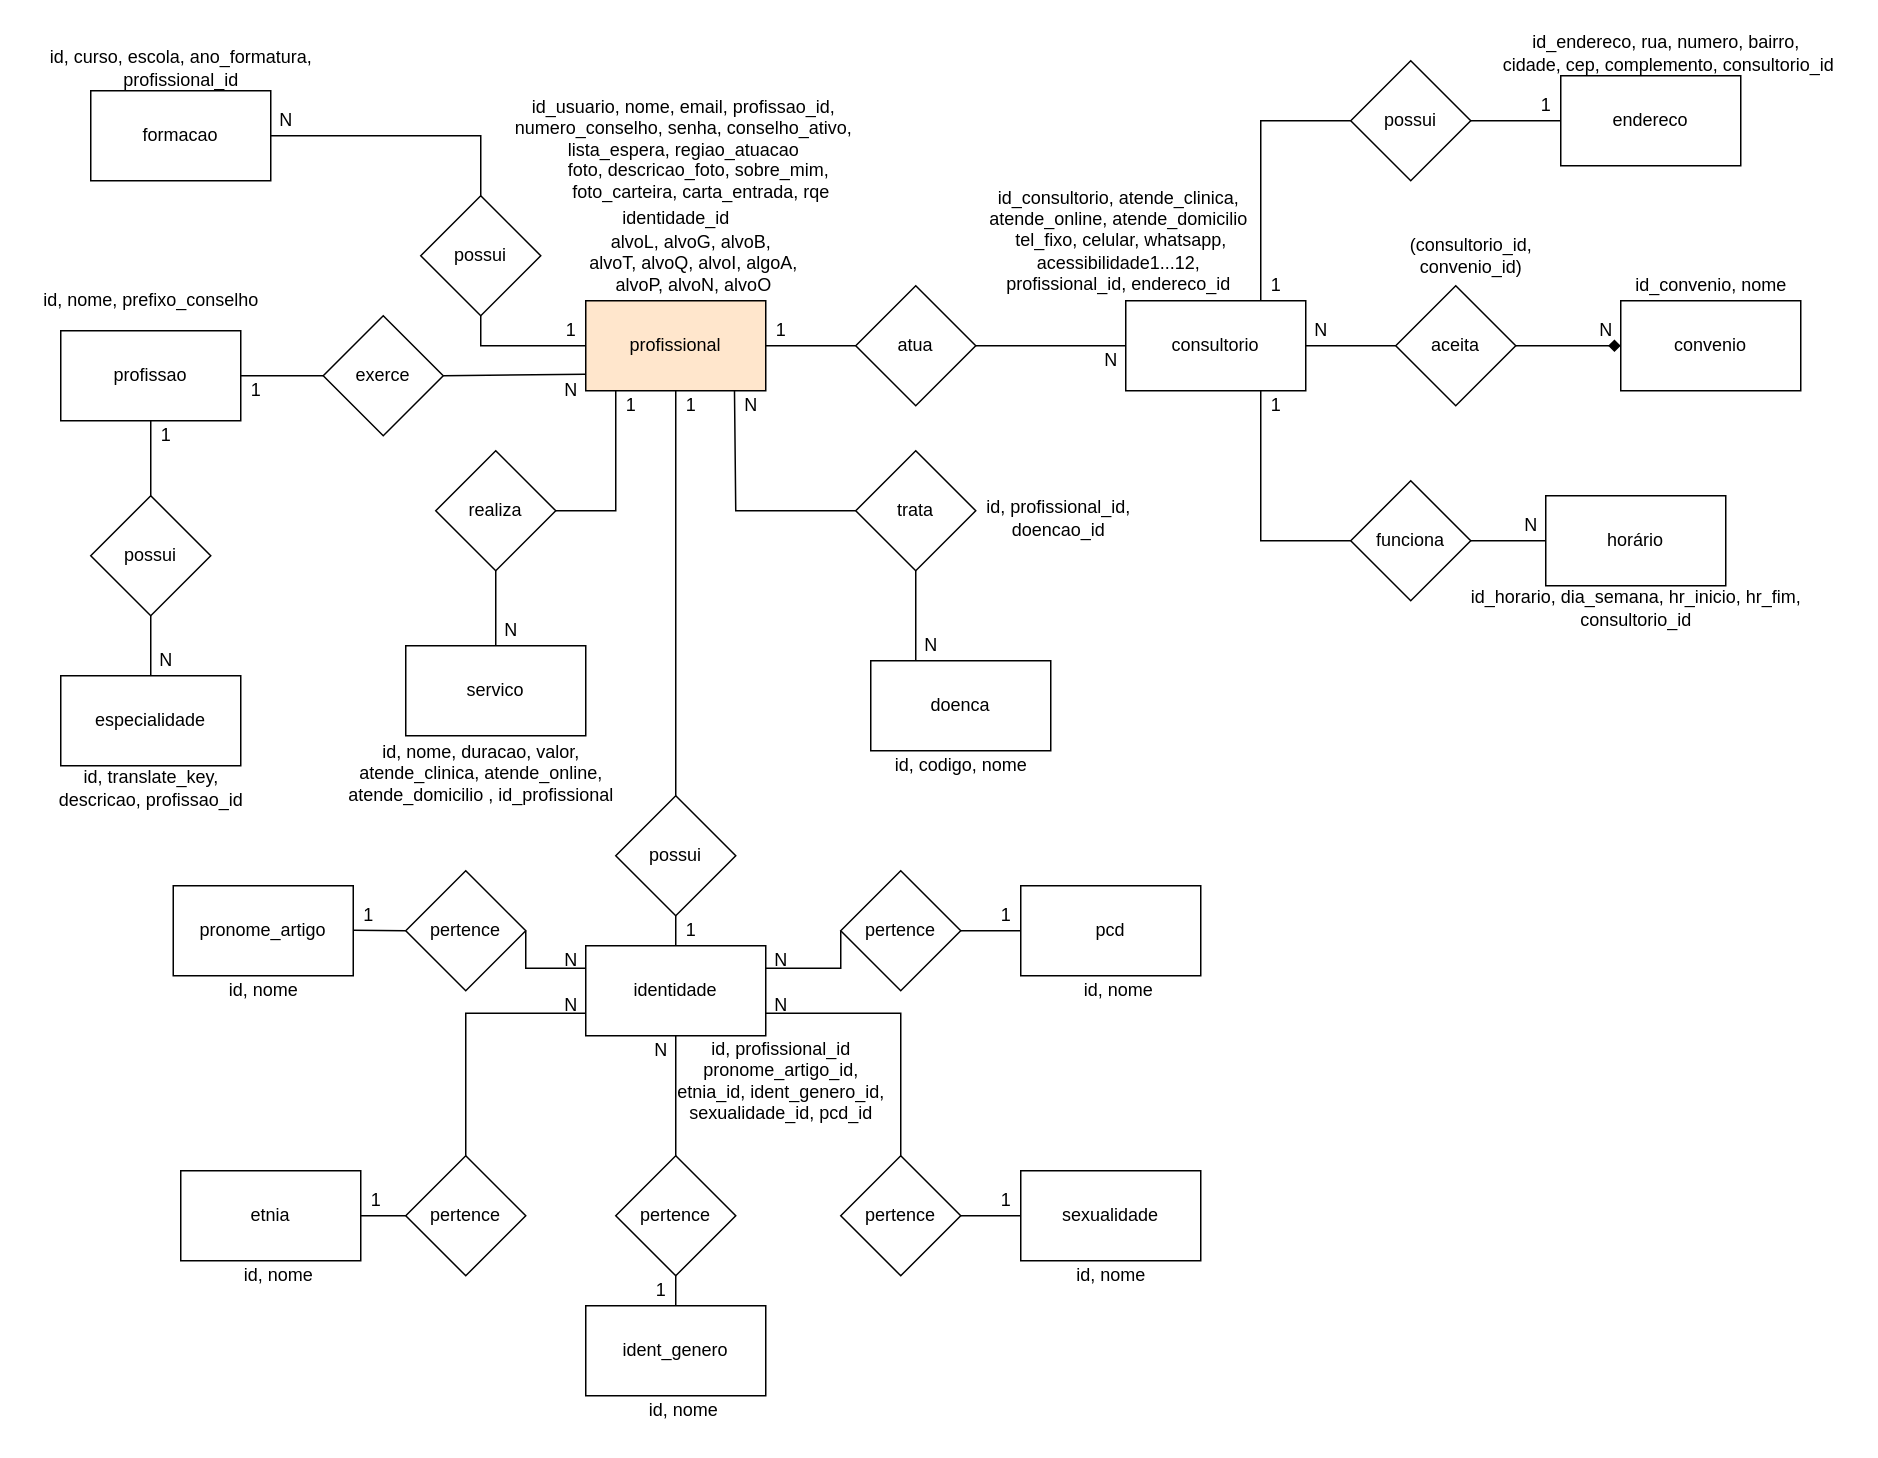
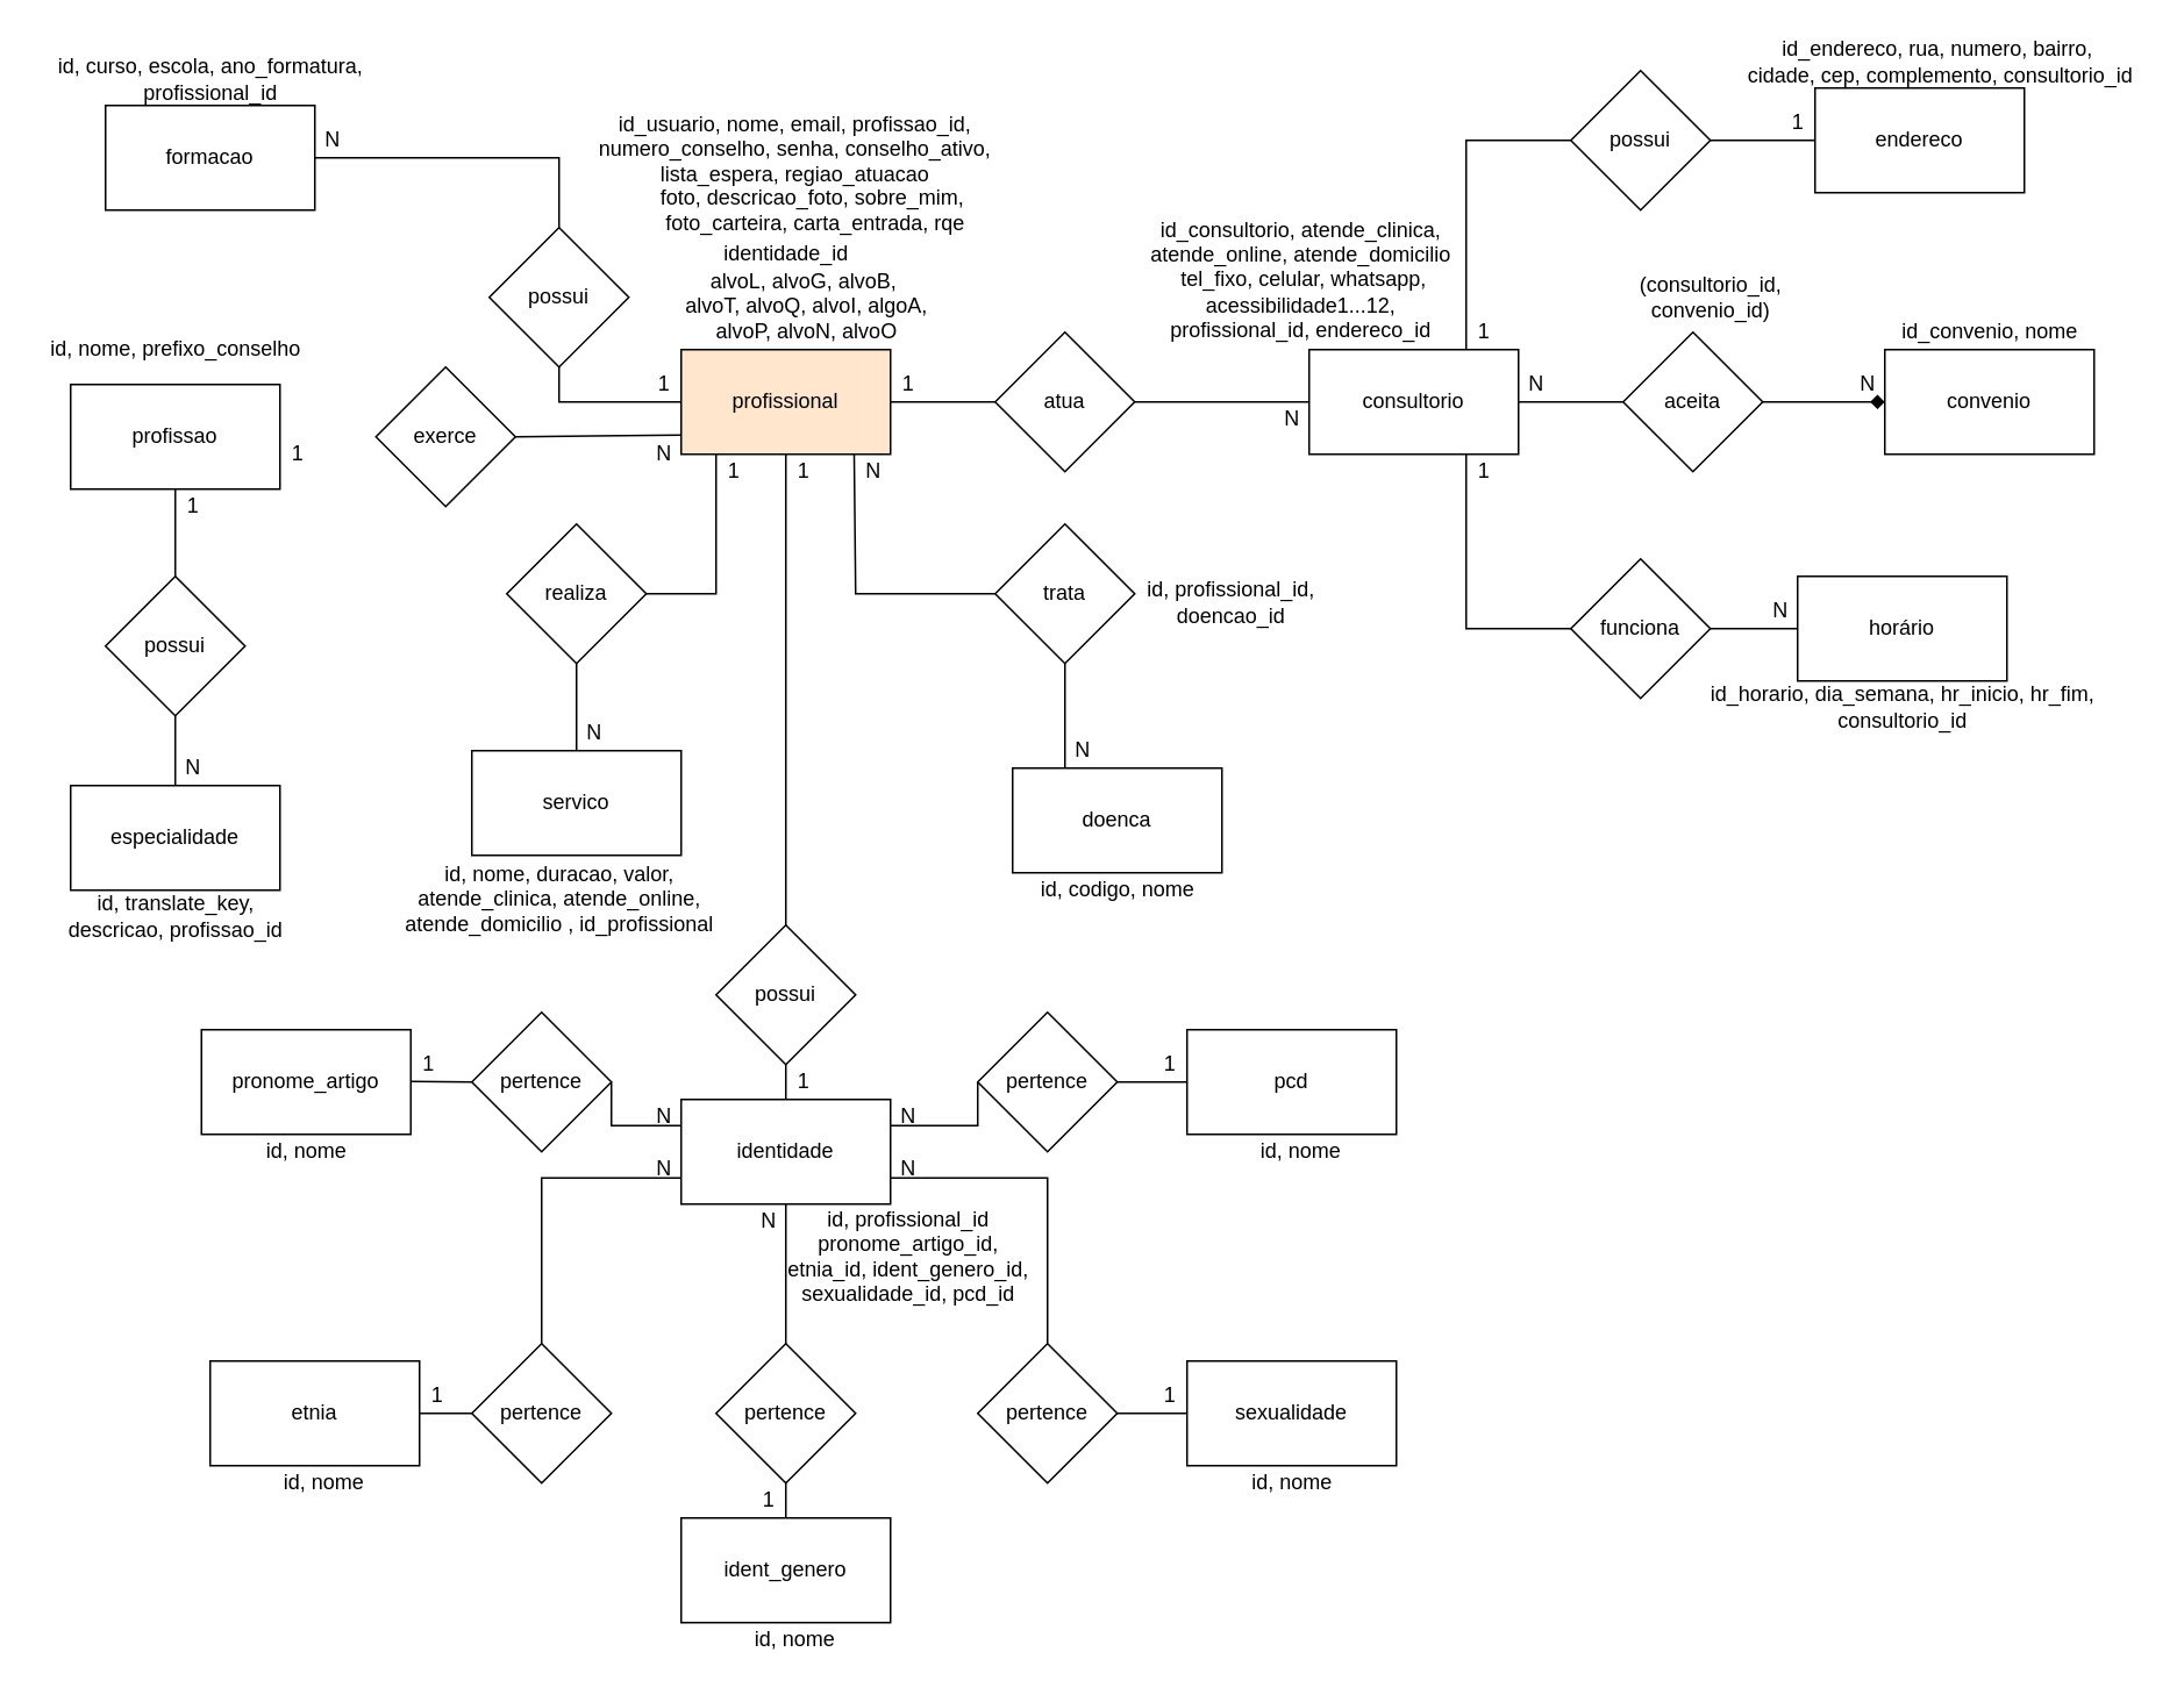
- <mxCell id="63" value="" style="endArrow=none;html=1;rounded=0;entryX=1;entryY=0.5;entryDx=0;entryDy=0;exitX=0;exitY=0.5;exitDx=0;exitDy=0;" edge="1" parent="1" source="59" target="58"><mxGeometry width="50" height="50" relative="1" as="geometry"><mxPoint x="350" y="200" as="sourcePoint" /><mxPoint x="400" y="150" as="targetPoint" /></mxGeometry></mxCell>
